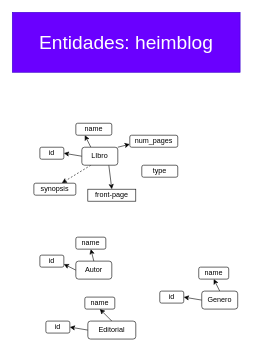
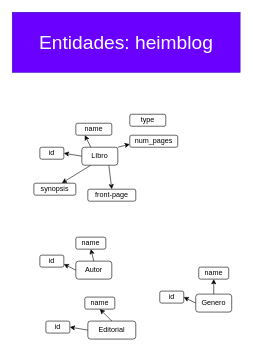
- <mxCell id="11" value="type" style="rounded=1;whiteSpace=wrap;html=1;" vertex="1" parent="1"><mxGeometry x="236" y="275" width="60" height="20" as="geometry" /></mxCell>
+ <mxCell id="11" value="type" style="rounded=1;whiteSpace=wrap;html=1;" vertex="1" parent="1"><mxGeometry x="216" y="190" width="60" height="20" as="geometry" /></mxCell>
- <mxCell id="6" style="edgeStyle=none;html=1;exitX=0.25;exitY=1;exitDx=0;exitDy=0;entryX=0.667;entryY=-0.016;entryDx=0;entryDy=0;entryPerimeter=0;dashed=1;" edge="1" parent="1" source="7" target="13"><mxGeometry relative="1" as="geometry" /></mxCell>
+ <mxCell id="6" style="edgeStyle=none;html=1;exitX=0.25;exitY=1;exitDx=0;exitDy=0;entryX=0.667;entryY=-0.016;entryDx=0;entryDy=0;entryPerimeter=0;" edge="1" parent="1" source="7" target="13"><mxGeometry relative="1" as="geometry" /></mxCell>
- <mxCell id="12" value="front-page" style="whiteSpace=wrap;html=1;rounded=0;" vertex="1" parent="1"><mxGeometry x="146" y="315" width="80" height="20" as="geometry" /></mxCell>
+ <mxCell id="12" value="front-page" style="rounded=1;whiteSpace=wrap;html=1;" vertex="1" parent="1"><mxGeometry x="146" y="315" width="80" height="20" as="geometry" /></mxCell>
- <mxCell id="26" value="Genero" style="rounded=1;whiteSpace=wrap;html=1;" vertex="1" parent="1"><mxGeometry x="336" y="485" width="60" height="30" as="geometry" /></mxCell>
+ <mxCell id="26" value="Genero" style="rounded=1;whiteSpace=wrap;html=1;" vertex="1" parent="1"><mxGeometry x="326" y="490" width="60" height="30" as="geometry" /></mxCell>
